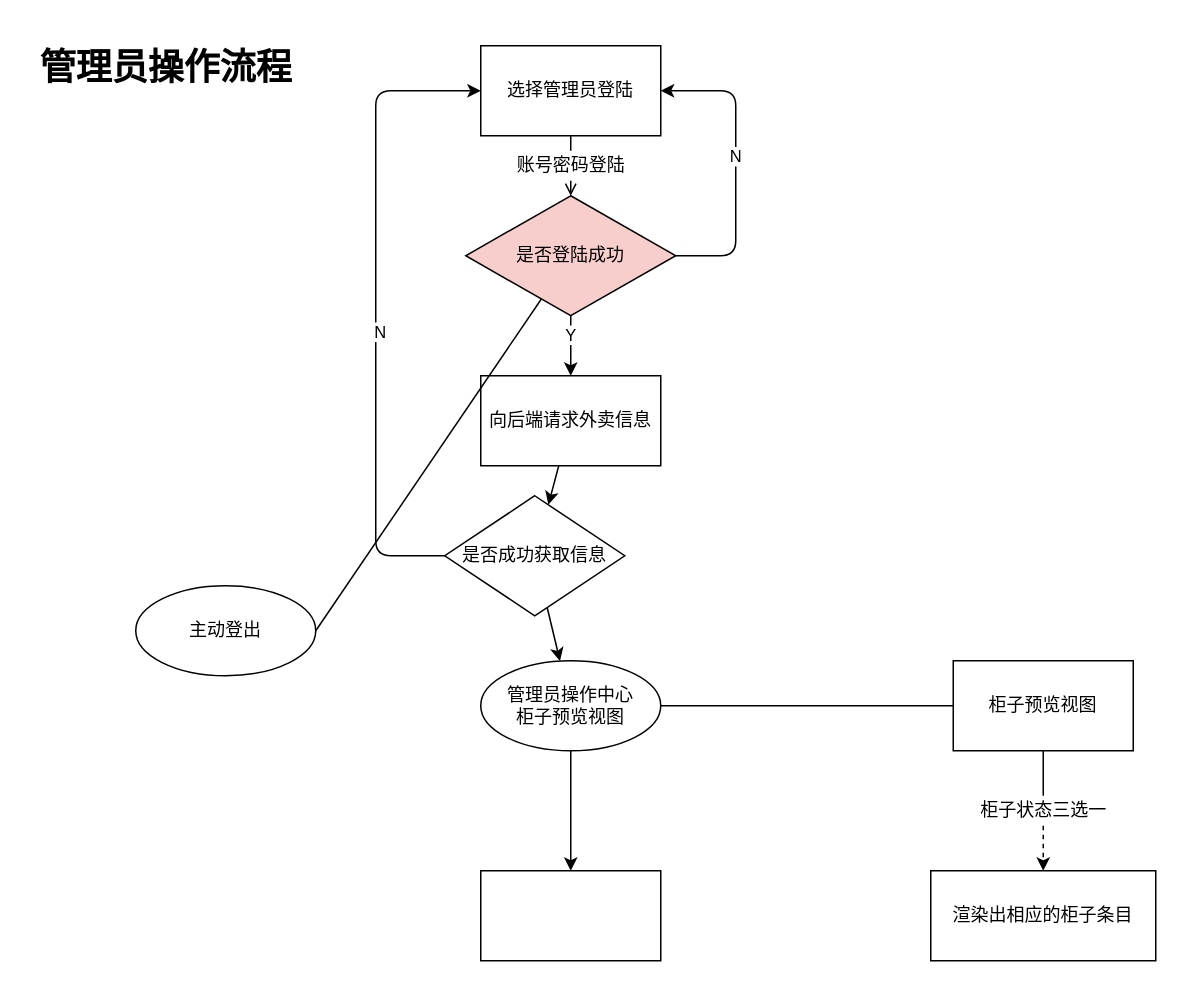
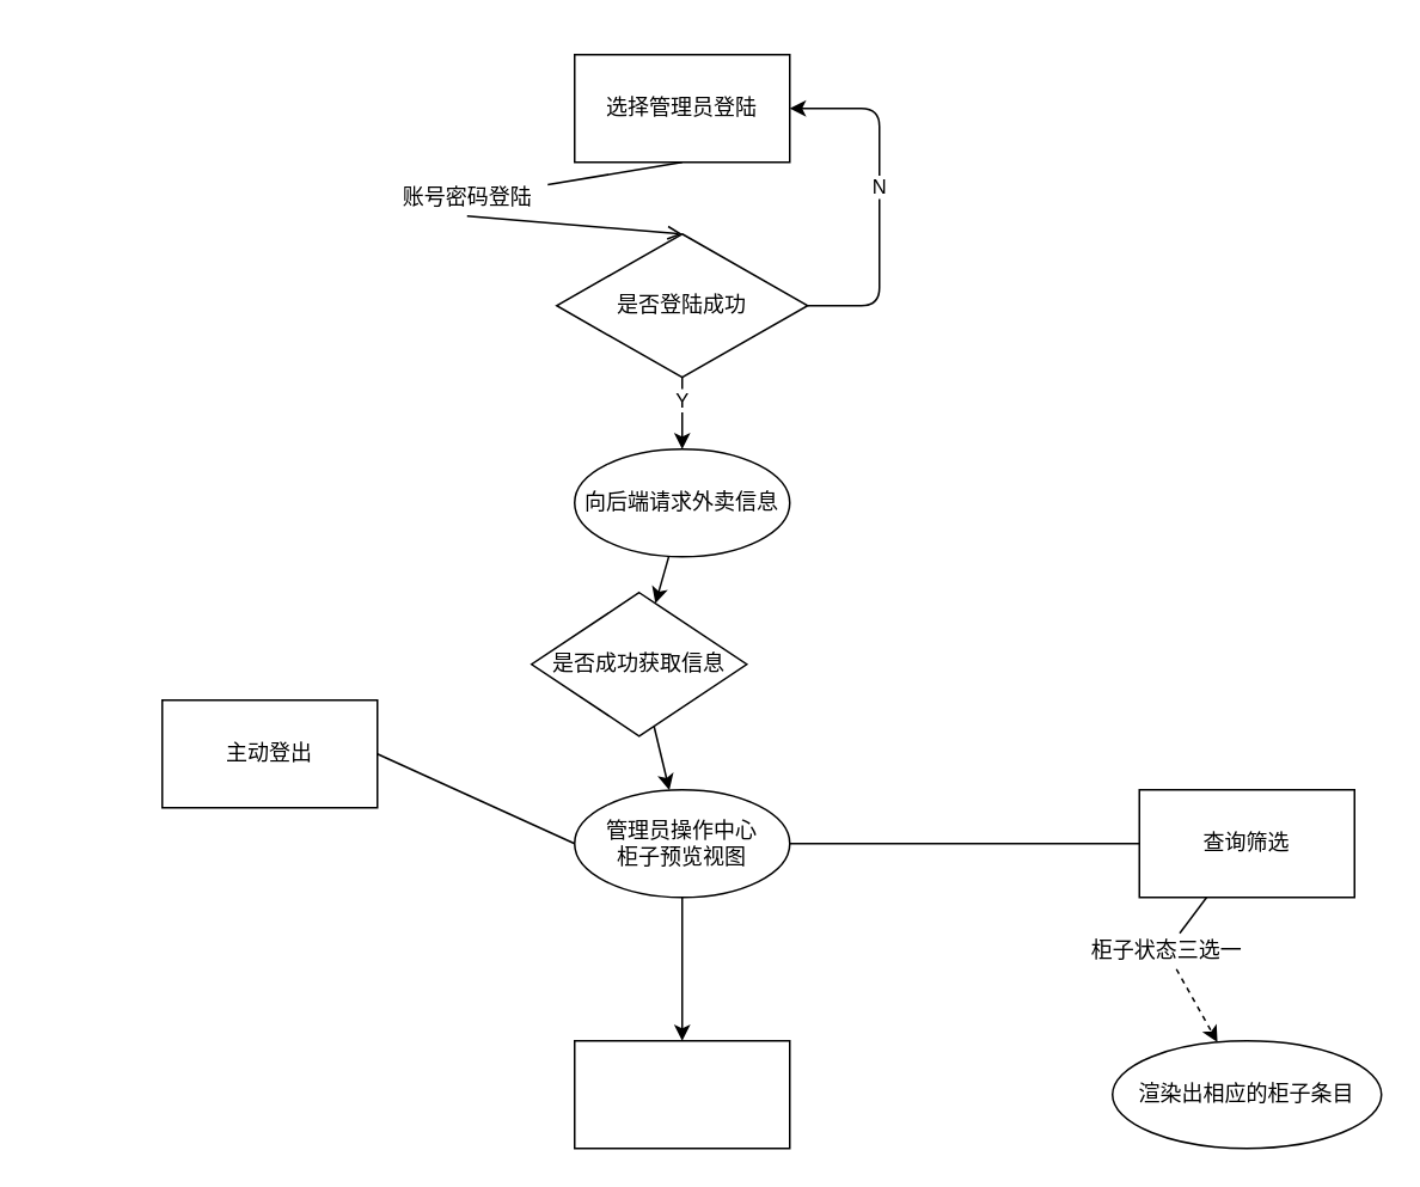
- <mxCell id="4" value="&lt;h1&gt;管理员操作流程&lt;/h1&gt;" style="text;html=1;align=center;verticalAlign=middle;resizable=0;points=[];autosize=1;strokeColor=none;fillColor=none;" vertex="1" parent="1"><mxGeometry x="20" y="20" width="180" height="50" as="geometry" /></mxCell>
- <mxCell id="5" value="账号密码登陆" style="text;html=1;align=center;verticalAlign=middle;resizable=0;points=[];autosize=1;strokeColor=none;fillColor=none;" parent="1" vertex="1"><mxGeometry x="335" y="100" width="90" height="20" as="geometry" /></mxCell>
+ <mxCell id="5" value="账号密码登陆" style="text;html=1;align=center;verticalAlign=middle;resizable=0;points=[];autosize=1;strokeColor=none;fillColor=none;" parent="1" vertex="1"><mxGeometry x="215" y="100" width="90" height="20" as="geometry" /></mxCell>
- <mxCell id="11" value="是否登陆成功" style="rhombus;whiteSpace=wrap;html=1;fontFamily=Helvetica;fillColor=#f8cecc;" vertex="1" parent="1"><mxGeometry x="310" y="130" width="140" height="80" as="geometry" /></mxCell>
+ <mxCell id="11" value="是否登陆成功" style="rhombus;whiteSpace=wrap;html=1;fontFamily=Helvetica;" vertex="1" parent="1"><mxGeometry x="310" y="130" width="140" height="80" as="geometry" /></mxCell>
- <mxCell id="14" style="edgeStyle=none;html=1;entryX=0;entryY=0.5;entryDx=0;entryDy=0;" edge="1" parent="1" source="17" target="2"><mxGeometry relative="1" as="geometry"><Array as="points"><mxPoint x="250" y="370" /><mxPoint x="250" y="60" /></Array></mxGeometry></mxCell>
- <mxCell id="15" value="N" style="edgeLabel;html=1;align=center;verticalAlign=middle;resizable=0;points=[];" vertex="1" connectable="0" parent="14"><mxGeometry x="-0.078" y="-2" relative="1" as="geometry"><mxPoint as="offset" /></mxGeometry></mxCell>
- <mxCell id="13" value="向后端请求外卖信息" style="whiteSpace=wrap;html=1;fontFamily=Helvetica;" vertex="1" parent="1"><mxGeometry x="320" y="250" width="120" height="60" as="geometry" /></mxCell>
+ <mxCell id="13" value="向后端请求外卖信息" style="ellipse;whiteSpace=wrap;html=1;fontFamily=Helvetica;" vertex="1" parent="1"><mxGeometry x="320" y="250" width="120" height="60" as="geometry" /></mxCell>
- <mxCell id="21" value="" style="endArrow=none;html=1;exitX=1;exitY=0.5;exitDx=0;exitDy=0;" edge="1" parent="1" source="20" target="11"><mxGeometry width="50" height="50" relative="1" as="geometry"><mxPoint x="330" y="380" as="sourcePoint" /><mxPoint x="380" y="330" as="targetPoint" /></mxGeometry></mxCell>
+ <mxCell id="21" value="" style="endArrow=none;html=1;entryX=0;entryY=0.5;entryDx=0;entryDy=0;exitX=1;exitY=0.5;exitDx=0;exitDy=0;" edge="1" parent="1" source="20" target="19"><mxGeometry width="50" height="50" relative="1" as="geometry"><mxPoint x="330" y="380" as="sourcePoint" /><mxPoint x="380" y="330" as="targetPoint" /></mxGeometry></mxCell>
- <mxCell id="20" value="主动登出&lt;br&gt;" style="ellipse;whiteSpace=wrap;html=1;" vertex="1" parent="1"><mxGeometry x="90" y="390" width="120" height="60" as="geometry" /></mxCell>
+ <mxCell id="20" value="主动登出&lt;br&gt;" style="rounded=0;whiteSpace=wrap;html=1;" vertex="1" parent="1"><mxGeometry x="90" y="390" width="120" height="60" as="geometry" /></mxCell>
- <mxCell id="23" value="柜子预览视图" style="whiteSpace=wrap;html=1;" vertex="1" parent="1"><mxGeometry x="635" y="440" width="120" height="60" as="geometry" /></mxCell>
+ <mxCell id="23" value="查询筛选" style="whiteSpace=wrap;html=1;" vertex="1" parent="1"><mxGeometry x="635" y="440" width="120" height="60" as="geometry" /></mxCell>
- <mxCell id="25" value="柜子状态三选一" style="text;html=1;align=center;verticalAlign=middle;resizable=0;points=[];autosize=1;strokeColor=none;fillColor=none;" vertex="1" parent="1"><mxGeometry x="645" y="530" width="100" height="20" as="geometry" /></mxCell>
+ <mxCell id="25" value="柜子状态三选一" style="text;html=1;align=center;verticalAlign=middle;resizable=0;points=[];autosize=1;strokeColor=none;fillColor=none;" vertex="1" parent="1"><mxGeometry x="600" y="520" width="100" height="20" as="geometry" /></mxCell>
- <mxCell id="24" value="渲染出相应的柜子条目" style="whiteSpace=wrap;html=1;" vertex="1" parent="1"><mxGeometry x="620" y="580" width="150" height="60" as="geometry" /></mxCell>
+ <mxCell id="24" value="渲染出相应的柜子条目" style="ellipse;whiteSpace=wrap;html=1;" vertex="1" parent="1"><mxGeometry x="620" y="580" width="150" height="60" as="geometry" /></mxCell>
